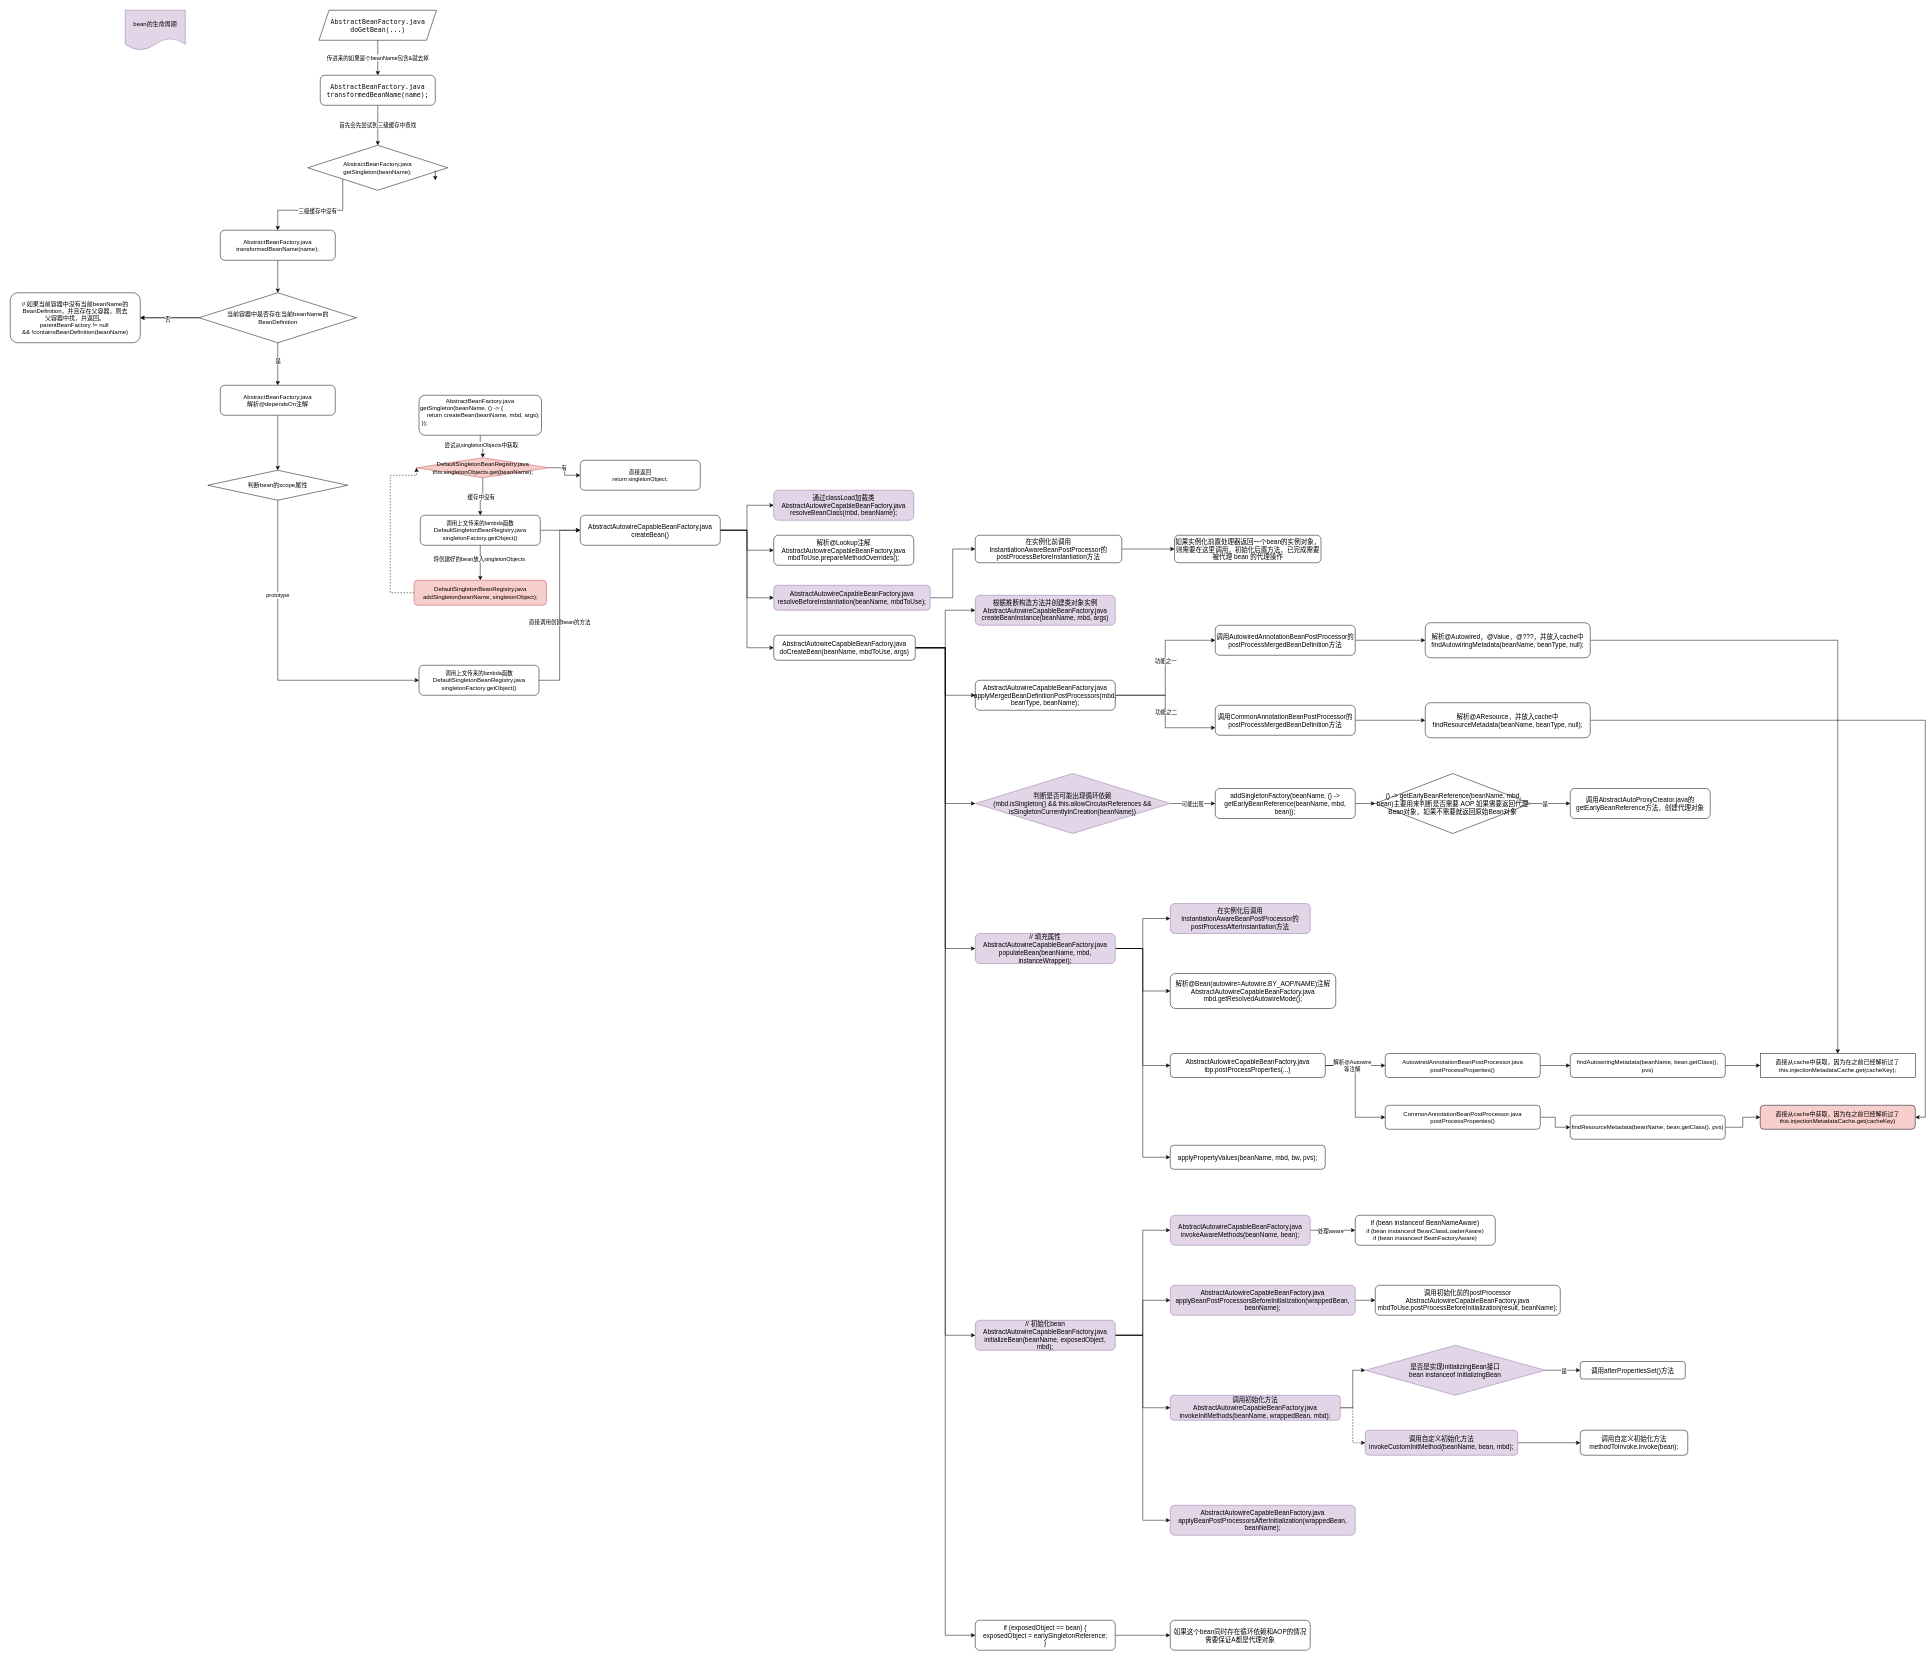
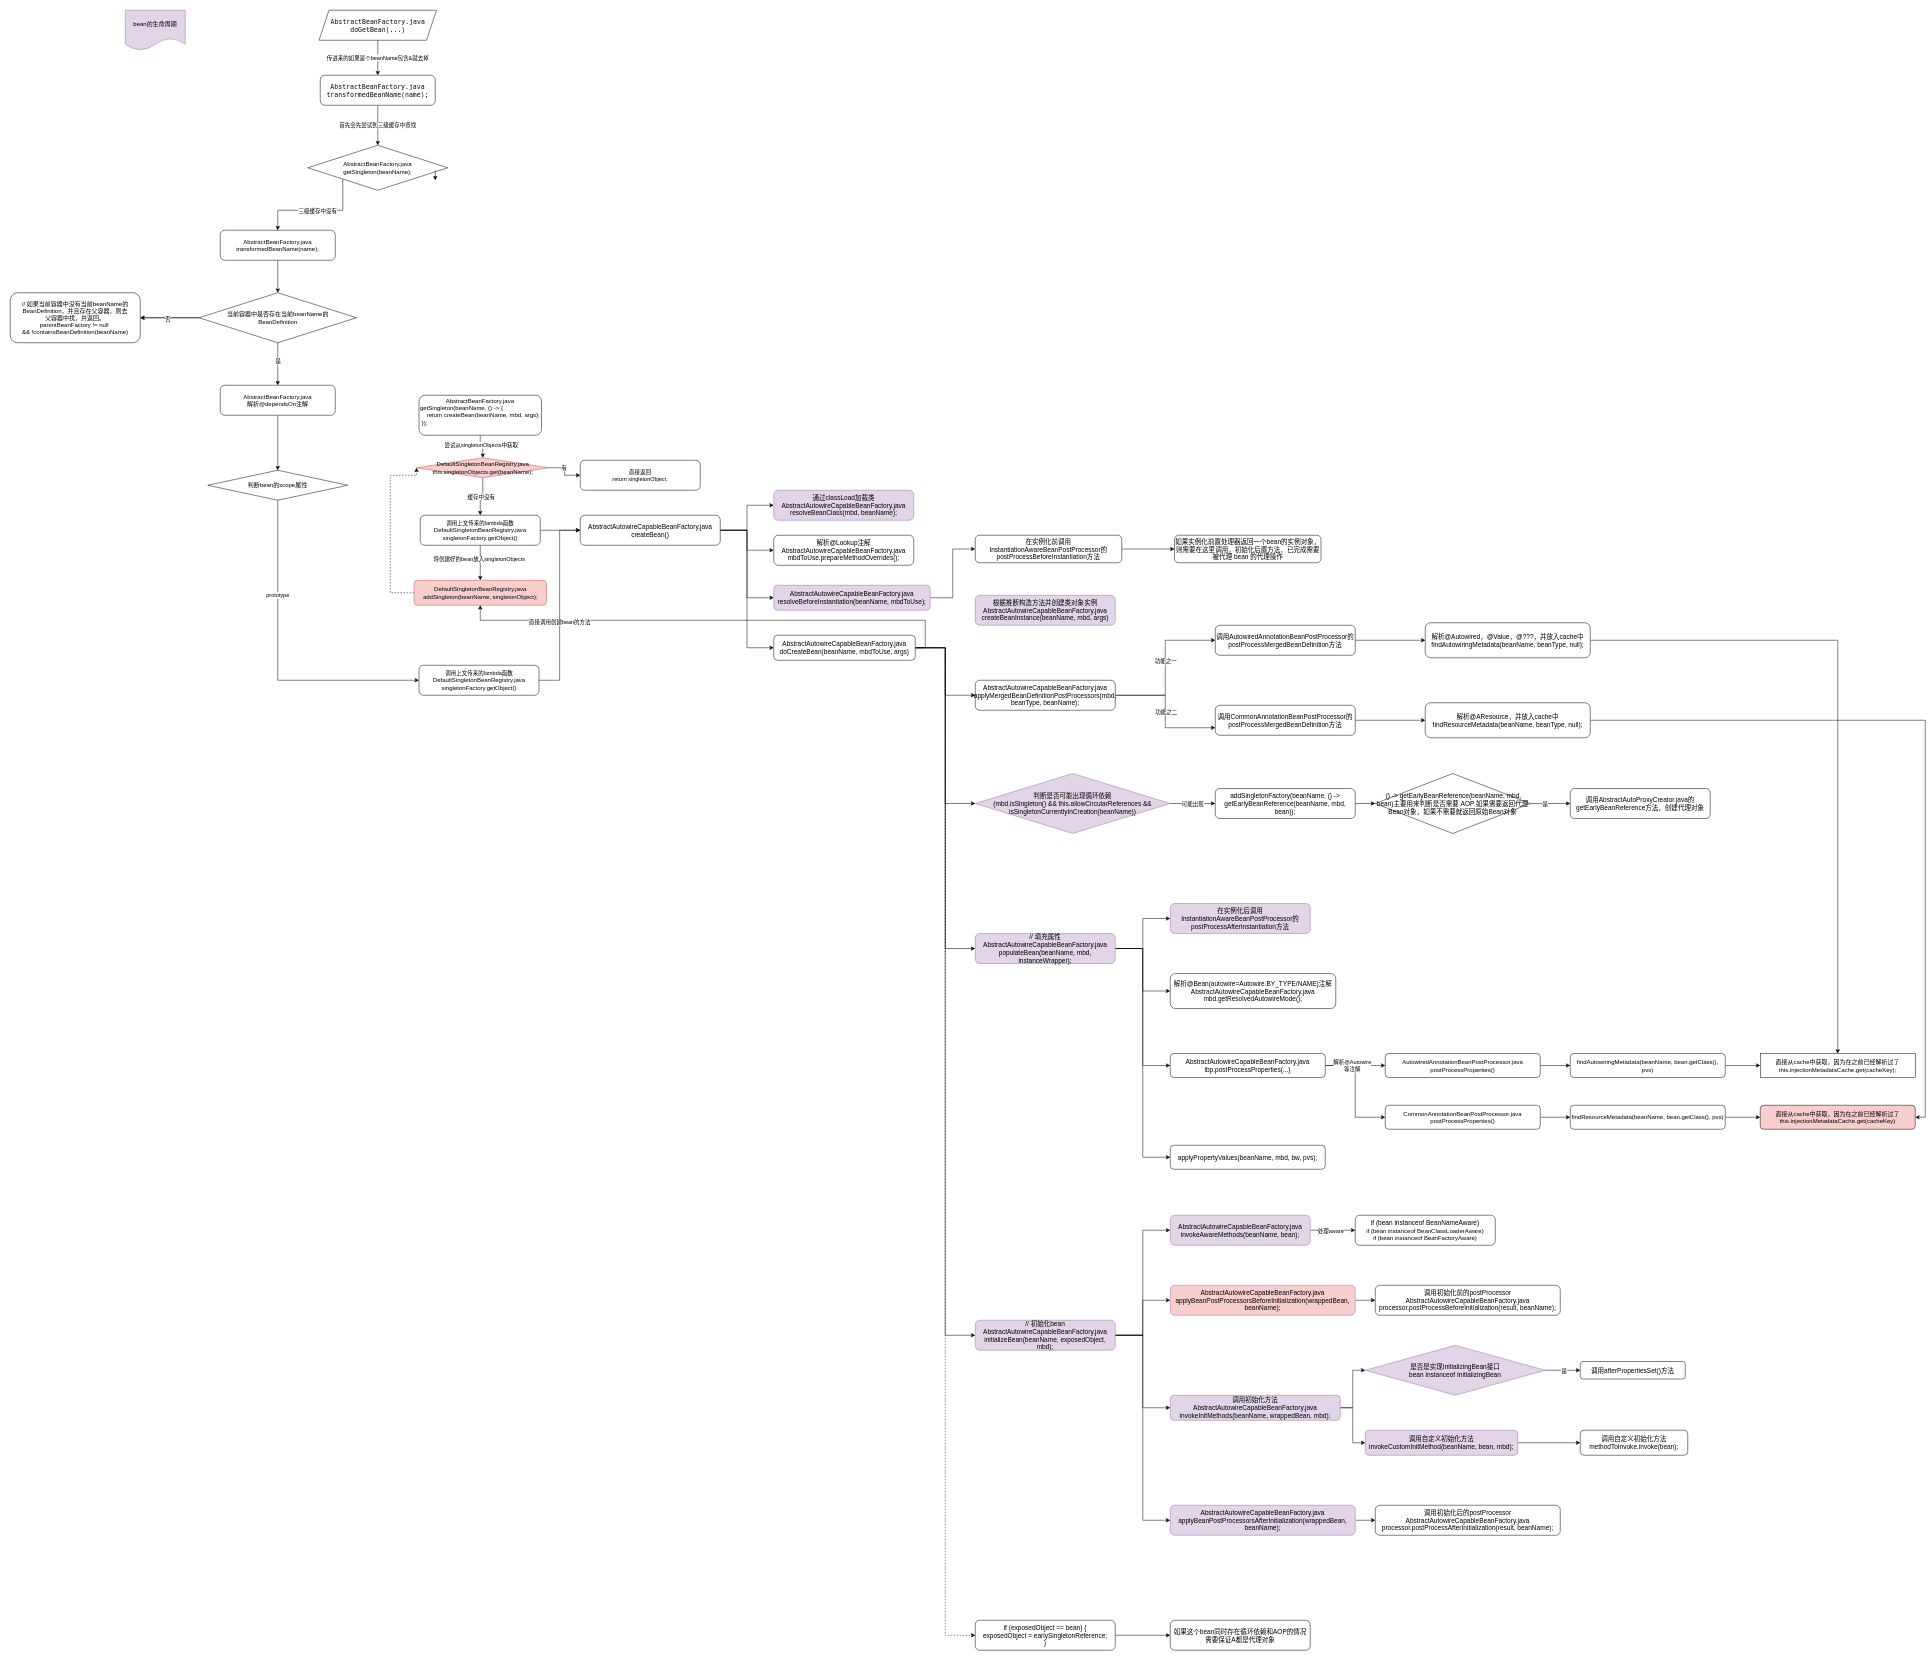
- <mxCell id="45" style="edgeStyle=orthogonalEdgeStyle;rounded=0;orthogonalLoop=1;jettySize=auto;html=1;exitX=1;exitY=0.5;exitDx=0;exitDy=0;entryX=0;entryY=0.5;entryDx=0;entryDy=0;" parent="1" source="51" target="52" edge="1"><mxGeometry relative="1" as="geometry" /></mxCell>
+ <mxCell id="45" style="edgeStyle=orthogonalEdgeStyle;rounded=0;orthogonalLoop=1;jettySize=auto;html=1;exitX=1;exitY=0.5;exitDx=0;exitDy=0;" parent="1" source="51" target="33" edge="1"><mxGeometry relative="1" as="geometry" /></mxCell>
- <mxCell id="66" value="&lt;span style=&quot;font-size: 13.067px&quot;&gt;解析@Bean(autowire=Autowire.BY_AOP/NAME)注解&lt;/span&gt;&lt;br&gt;&lt;span style=&quot;font-size: 13.067px&quot;&gt;AbstractAutowireCapableBeanFactory&lt;/span&gt;&lt;span style=&quot;font-size: 13.067px&quot;&gt;.java&lt;br&gt;mbd.getResolvedAutowireMode();&lt;/span&gt;" style="rounded=1;whiteSpace=wrap;html=1;" parent="1" vertex="1"><mxGeometry x="2340" y="1946.53" width="331" height="70" as="geometry" /></mxCell>
+ <mxCell id="66" value="&lt;span style=&quot;font-size: 13.067px&quot;&gt;解析@Bean(autowire=Autowire.BY_TYPE/NAME)注解&lt;/span&gt;&lt;br&gt;&lt;span style=&quot;font-size: 13.067px&quot;&gt;AbstractAutowireCapableBeanFactory&lt;/span&gt;&lt;span style=&quot;font-size: 13.067px&quot;&gt;.java&lt;br&gt;mbd.getResolvedAutowireMode();&lt;/span&gt;" style="rounded=1;whiteSpace=wrap;html=1;" parent="1" vertex="1"><mxGeometry x="2340" y="1946.53" width="331" height="70" as="geometry" /></mxCell>
- <mxCell id="92" value="findResourceMetadata(beanName, bean.getClass(), pvs)" style="rounded=1;whiteSpace=wrap;html=1;" parent="1" vertex="1"><mxGeometry x="3140" y="2230" width="310" height="48" as="geometry" /></mxCell>
+ <mxCell id="92" value="findResourceMetadata(beanName, bean.getClass(), pvs)" style="rounded=1;whiteSpace=wrap;html=1;" parent="1" vertex="1"><mxGeometry x="3140" y="2210" width="310" height="48" as="geometry" /></mxCell>
- <mxCell id="105" value="&lt;span style=&quot;font-size: 13.067px&quot;&gt;AbstractAutowireCapableBeanFactory&lt;/span&gt;&lt;span style=&quot;font-size: 13.067px&quot;&gt;.java&lt;/span&gt;&lt;span style=&quot;font-size: 13.067px&quot;&gt;&lt;br&gt;&lt;/span&gt;&lt;span style=&quot;font-size: 13.067px&quot;&gt;applyBeanPostProcessorsBeforeInitialization(wrappedBean, beanName);&lt;/span&gt;" style="rounded=1;whiteSpace=wrap;html=1;fillColor=#e1d5e7;strokeColor=#9673a6;" parent="1" vertex="1"><mxGeometry x="2340" y="2570" width="370" height="60" as="geometry" /></mxCell>
+ <mxCell id="105" value="&lt;span style=&quot;font-size: 13.067px&quot;&gt;AbstractAutowireCapableBeanFactory&lt;/span&gt;&lt;span style=&quot;font-size: 13.067px&quot;&gt;.java&lt;/span&gt;&lt;span style=&quot;font-size: 13.067px&quot;&gt;&lt;br&gt;&lt;/span&gt;&lt;span style=&quot;font-size: 13.067px&quot;&gt;applyBeanPostProcessorsBeforeInitialization(wrappedBean, beanName);&lt;/span&gt;" style="rounded=1;whiteSpace=wrap;html=1;fillColor=#f8cecc;strokeColor=#9673a6;" parent="1" vertex="1"><mxGeometry x="2340" y="2570" width="370" height="60" as="geometry" /></mxCell>
- <mxCell id="106" value="&lt;span style=&quot;font-size: 13.067px&quot;&gt;调用初始化前的postProcessor&lt;br&gt;AbstractAutowireCapableBeanFactory&lt;/span&gt;&lt;span style=&quot;font-size: 13.067px&quot;&gt;.java&lt;/span&gt;&lt;span style=&quot;font-size: 13.067px&quot;&gt;&lt;br&gt;&lt;/span&gt;&lt;span style=&quot;font-size: 13.067px&quot;&gt;mbdToUse.postProcessBeforeInitialization(result, beanName);&lt;/span&gt;" style="rounded=1;whiteSpace=wrap;html=1;" parent="1" vertex="1"><mxGeometry x="2750" y="2570" width="370" height="60" as="geometry" /></mxCell>
+ <mxCell id="106" value="&lt;span style=&quot;font-size: 13.067px&quot;&gt;调用初始化前的postProcessor&lt;br&gt;AbstractAutowireCapableBeanFactory&lt;/span&gt;&lt;span style=&quot;font-size: 13.067px&quot;&gt;.java&lt;/span&gt;&lt;span style=&quot;font-size: 13.067px&quot;&gt;&lt;br&gt;&lt;/span&gt;&lt;span style=&quot;font-size: 13.067px&quot;&gt;processor.postProcessBeforeInitialization(result, beanName);&lt;/span&gt;" style="rounded=1;whiteSpace=wrap;html=1;" parent="1" vertex="1"><mxGeometry x="2750" y="2570" width="370" height="60" as="geometry" /></mxCell>
- <mxCell id="108" style="edgeStyle=orthogonalEdgeStyle;rounded=0;orthogonalLoop=1;jettySize=auto;html=1;exitX=1;exitY=0.5;exitDx=0;exitDy=0;entryX=0;entryY=0.5;entryDx=0;entryDy=0;startArrow=none;startFill=0;dashed=1;" parent="1" source="109" target="115" edge="1"><mxGeometry relative="1" as="geometry" /></mxCell>
+ <mxCell id="108" style="edgeStyle=orthogonalEdgeStyle;rounded=0;orthogonalLoop=1;jettySize=auto;html=1;exitX=1;exitY=0.5;exitDx=0;exitDy=0;entryX=0;entryY=0.5;entryDx=0;entryDy=0;startArrow=none;startFill=0;" parent="1" source="109" target="115" edge="1"><mxGeometry relative="1" as="geometry" /></mxCell>
- <mxCell id="50" style="edgeStyle=orthogonalEdgeStyle;rounded=0;orthogonalLoop=1;jettySize=auto;html=1;exitX=1;exitY=0.5;exitDx=0;exitDy=0;entryX=0;entryY=0.5;entryDx=0;entryDy=0;startArrow=none;startFill=0;" parent="1" source="51" target="121" edge="1"><mxGeometry relative="1" as="geometry" /></mxCell>
+ <mxCell id="50" style="edgeStyle=orthogonalEdgeStyle;rounded=0;orthogonalLoop=1;jettySize=auto;html=1;exitX=1;exitY=0.5;exitDx=0;exitDy=0;entryX=0;entryY=0.5;entryDx=0;entryDy=0;startArrow=none;startFill=0;dashed=1;" parent="1" source="51" target="121" edge="1"><mxGeometry relative="1" as="geometry" /></mxCell>
+ <mxCell id="117" style="edgeStyle=orthogonalEdgeStyle;rounded=0;orthogonalLoop=1;jettySize=auto;html=1;exitX=1;exitY=0.5;exitDx=0;exitDy=0;entryX=0;entryY=0.5;entryDx=0;entryDy=0;startArrow=none;startFill=0;" parent="1" source="118" target="119" edge="1"><mxGeometry relative="1" as="geometry" /></mxCell>
+ <mxCell id="119" value="&lt;span style=&quot;font-size: 13.067px&quot;&gt;调用初始化后的postProcessor&lt;br&gt;AbstractAutowireCapableBeanFactory&lt;/span&gt;&lt;span style=&quot;font-size: 13.067px&quot;&gt;.java&lt;/span&gt;&lt;span style=&quot;font-size: 13.067px&quot;&gt;&lt;br&gt;&lt;/span&gt;&lt;span style=&quot;font-size: 13.067px&quot;&gt;processor.postProcessAfterInitialization(result, beanName);&lt;/span&gt;" style="rounded=1;whiteSpace=wrap;html=1;" parent="1" vertex="1"><mxGeometry x="2750" y="3010" width="370" height="60" as="geometry" /></mxCell>
